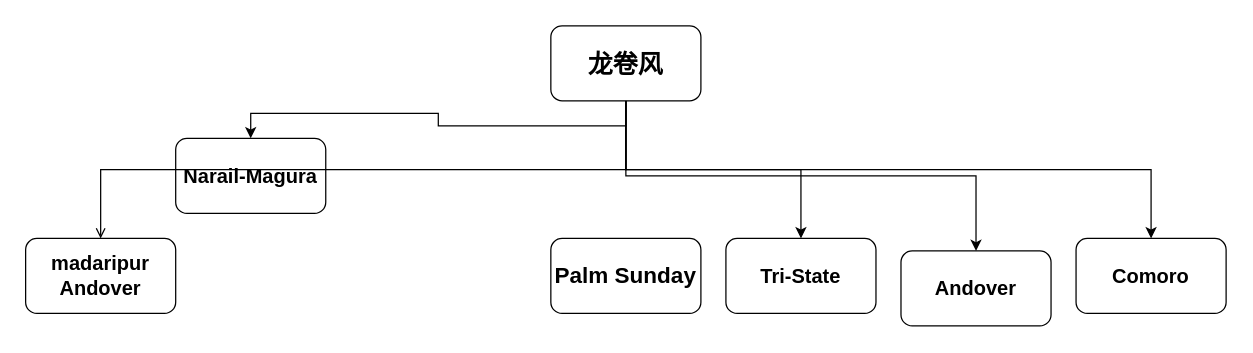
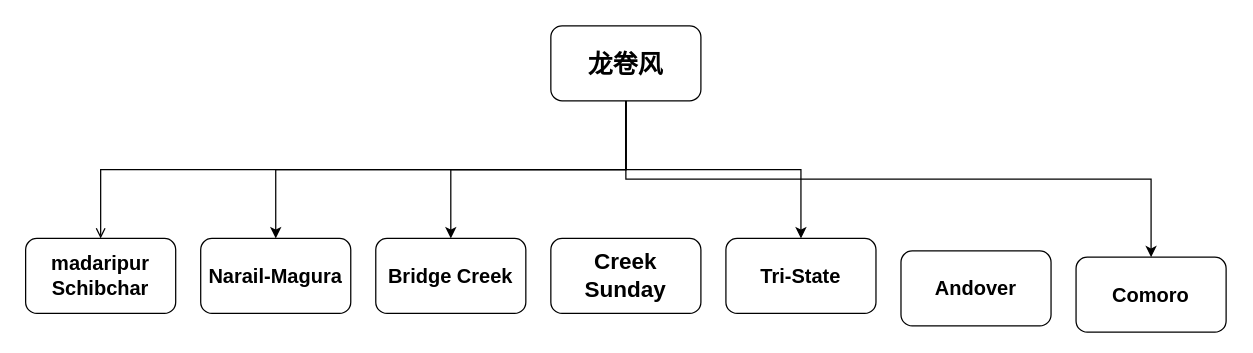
- <mxCell id="8" value="&lt;font style=&quot;font-size: 16px&quot;&gt;&lt;b&gt;Narail-Magura&lt;/b&gt;&lt;/font&gt;" style="rounded=1;whiteSpace=wrap;html=1;" vertex="1" parent="1"><mxGeometry x="140" y="110" width="120" height="60" as="geometry" /></mxCell>
+ <mxCell id="8" value="&lt;font style=&quot;font-size: 16px&quot;&gt;&lt;b&gt;Narail-Magura&lt;/b&gt;&lt;/font&gt;" style="rounded=1;whiteSpace=wrap;html=1;" vertex="1" parent="1"><mxGeometry x="160" y="190" width="120" height="60" as="geometry" /></mxCell>
- <mxCell id="11" style="edgeStyle=orthogonalEdgeStyle;rounded=0;orthogonalLoop=1;jettySize=auto;html=1;exitX=0.5;exitY=1;exitDx=0;exitDy=0;entryX=0.5;entryY=0;entryDx=0;entryDy=0;" edge="1" parent="1" source="15" target="4"><mxGeometry relative="1" as="geometry" /></mxCell>
+ <mxCell id="13" style="edgeStyle=orthogonalEdgeStyle;rounded=0;orthogonalLoop=1;jettySize=auto;html=1;exitX=0.5;exitY=1;exitDx=0;exitDy=0;entryX=0.5;entryY=0;entryDx=0;entryDy=0;" edge="1" parent="1" source="15" target="5"><mxGeometry relative="1" as="geometry" /></mxCell>
- <mxCell id="6" value="&lt;font style=&quot;font-size: 16px&quot;&gt;&lt;b&gt;madaripur Andover&lt;/b&gt;&lt;/font&gt;" style="rounded=1;whiteSpace=wrap;html=1;" vertex="1" parent="1"><mxGeometry x="20" y="190" width="120" height="60" as="geometry" /></mxCell>
+ <mxCell id="6" value="&lt;font style=&quot;font-size: 16px&quot;&gt;&lt;b&gt;madaripur Schibchar&lt;/b&gt;&lt;/font&gt;" style="rounded=1;whiteSpace=wrap;html=1;" vertex="1" parent="1"><mxGeometry x="20" y="190" width="120" height="60" as="geometry" /></mxCell>
+ <mxCell id="5" value="&lt;h2&gt;&lt;font style=&quot;font-size: 16px&quot;&gt;Bridge Creek&lt;/font&gt;&lt;/h2&gt;" style="rounded=1;whiteSpace=wrap;html=1;" vertex="1" parent="1"><mxGeometry x="300" y="190" width="120" height="60" as="geometry" /></mxCell>
- <mxCell id="3" value="&lt;h2&gt;Palm Sunday&lt;/h2&gt;" style="rounded=1;whiteSpace=wrap;html=1;" vertex="1" parent="1"><mxGeometry x="440" y="190" width="120" height="60" as="geometry" /></mxCell>
+ <mxCell id="3" value="&lt;h2&gt;Creek Sunday&lt;/h2&gt;" style="rounded=1;whiteSpace=wrap;html=1;" vertex="1" parent="1"><mxGeometry x="440" y="190" width="120" height="60" as="geometry" /></mxCell>
- <mxCell id="7" value="&lt;b&gt;&lt;font style=&quot;font-size: 16px&quot;&gt;Comoro&lt;/font&gt;&lt;/b&gt;" style="rounded=1;whiteSpace=wrap;html=1;" vertex="1" parent="1"><mxGeometry x="860" y="190" width="120" height="60" as="geometry" /></mxCell>
+ <mxCell id="7" value="&lt;b&gt;&lt;font style=&quot;font-size: 16px&quot;&gt;Comoro&lt;/font&gt;&lt;/b&gt;" style="rounded=1;whiteSpace=wrap;html=1;" vertex="1" parent="1"><mxGeometry x="860" y="205" width="120" height="60" as="geometry" /></mxCell>
